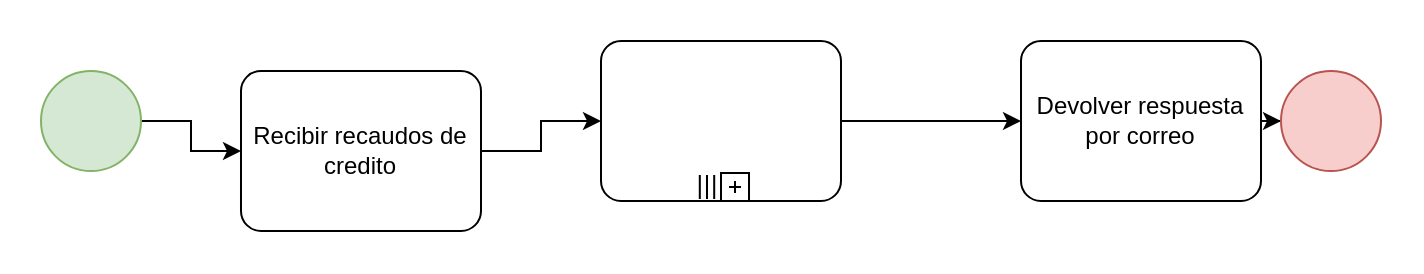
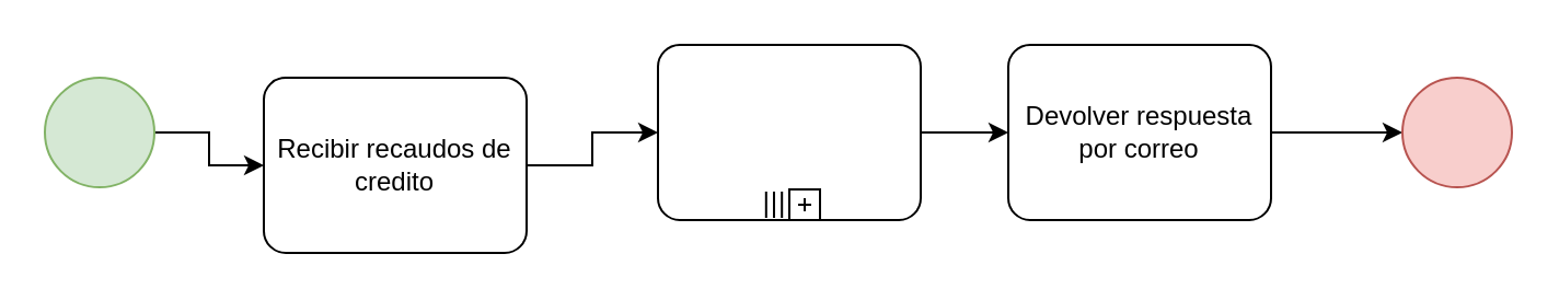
- <mxCell id="9" value="Devolver respuesta por correo" style="points=[[0.25,0,0],[0.5,0,0],[0.75,0,0],[1,0.25,0],[1,0.5,0],[1,0.75,0],[0.75,1,0],[0.5,1,0],[0.25,1,0],[0,0.75,0],[0,0.5,0],[0,0.25,0]];shape=mxgraph.bpmn.task;whiteSpace=wrap;rectStyle=rounded;size=10;taskMarker=abstract;" vertex="1" parent="1"><mxGeometry x="510" y="20" width="120" height="80" as="geometry" /></mxCell>
+ <mxCell id="9" value="Devolver respuesta por correo" style="points=[[0.25,0,0],[0.5,0,0],[0.75,0,0],[1,0.25,0],[1,0.5,0],[1,0.75,0],[0.75,1,0],[0.5,1,0],[0.25,1,0],[0,0.75,0],[0,0.5,0],[0,0.25,0]];shape=mxgraph.bpmn.task;whiteSpace=wrap;rectStyle=rounded;size=10;taskMarker=abstract;" vertex="1" parent="1"><mxGeometry x="460" y="20" width="120" height="80" as="geometry" /></mxCell>
